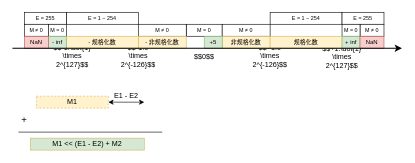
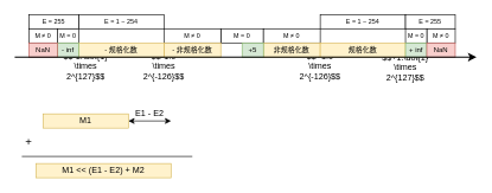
- <mxCell id="2" value="$$0$$" style="text;html=1;align=center;verticalAlign=middle;whiteSpace=wrap;rounded=0;" vertex="1" parent="1"><mxGeometry x="310" y="85" width="60" height="20" as="geometry" /></mxCell>
- <mxCell id="7" value="M1" style="rounded=0;whiteSpace=wrap;html=1;fillColor=#fff2cc;strokeColor=#d6b656;dashed=1;" vertex="1" parent="1"><mxGeometry x="60" y="160" width="120" height="20" as="geometry" /></mxCell>
+ <mxCell id="7" value="M1" style="rounded=0;whiteSpace=wrap;html=1;fillColor=#fff2cc;strokeColor=#d6b656;" vertex="1" parent="1"><mxGeometry x="60" y="160" width="120" height="20" as="geometry" /></mxCell>
- <mxCell id="8" value="M1 &amp;lt;&amp;lt; (E1 - E2) + M2" style="rounded=0;whiteSpace=wrap;html=1;fillColor=#d5e8d4;strokeColor=#d6b656;" vertex="1" parent="1"><mxGeometry x="50" y="230" width="190" height="20" as="geometry" /></mxCell>
+ <mxCell id="8" value="M1 &amp;lt;&amp;lt; (E1 - E2) + M2" style="rounded=0;whiteSpace=wrap;html=1;fillColor=#fff2cc;strokeColor=#d6b656;" vertex="1" parent="1"><mxGeometry x="50" y="230" width="190" height="20" as="geometry" /></mxCell>
